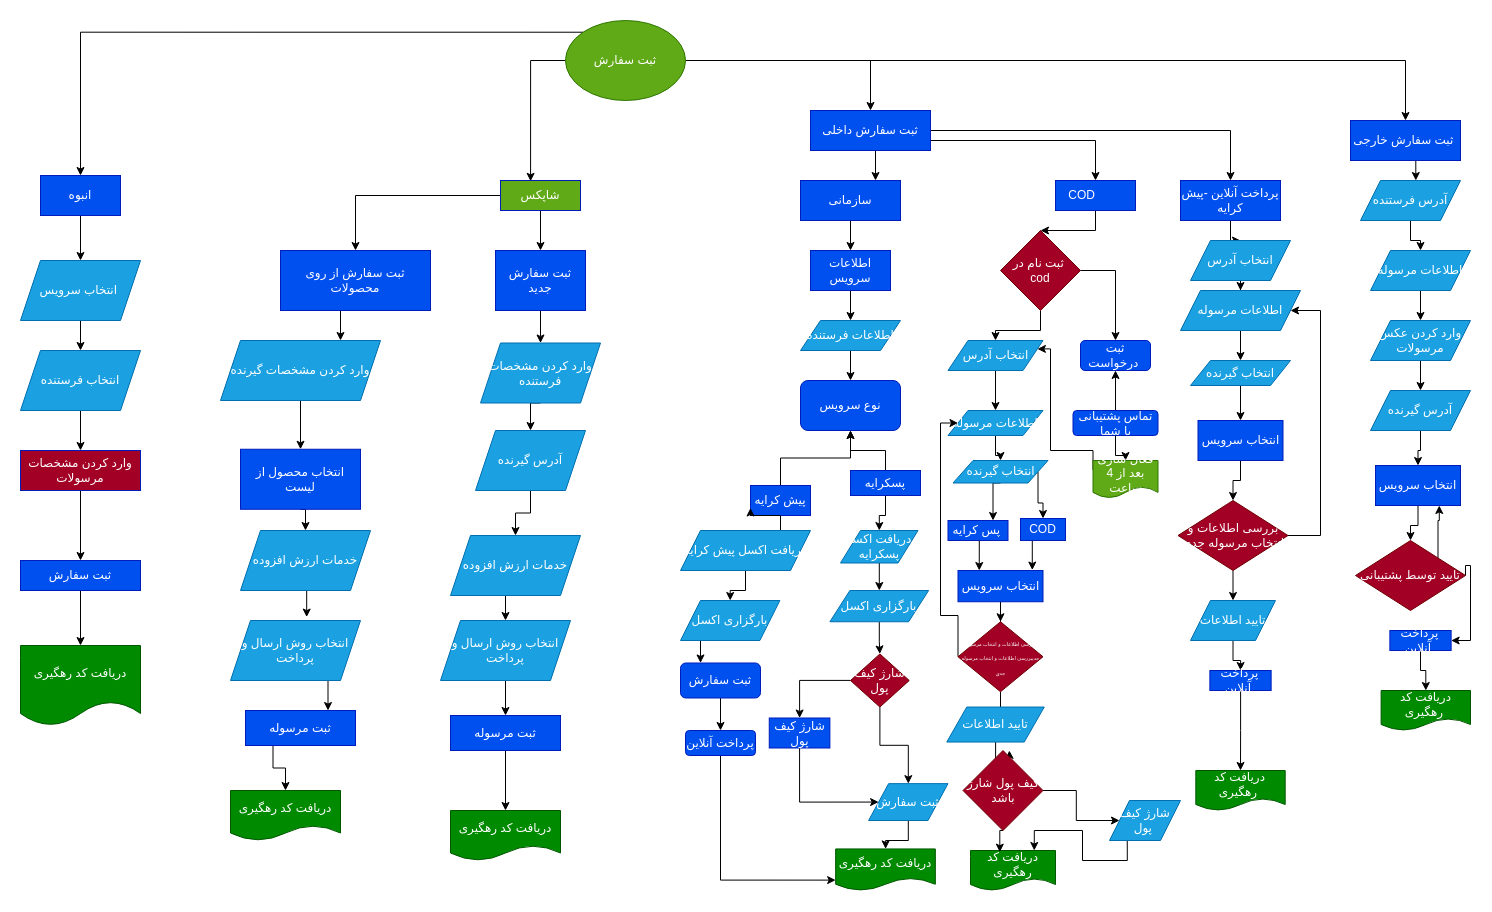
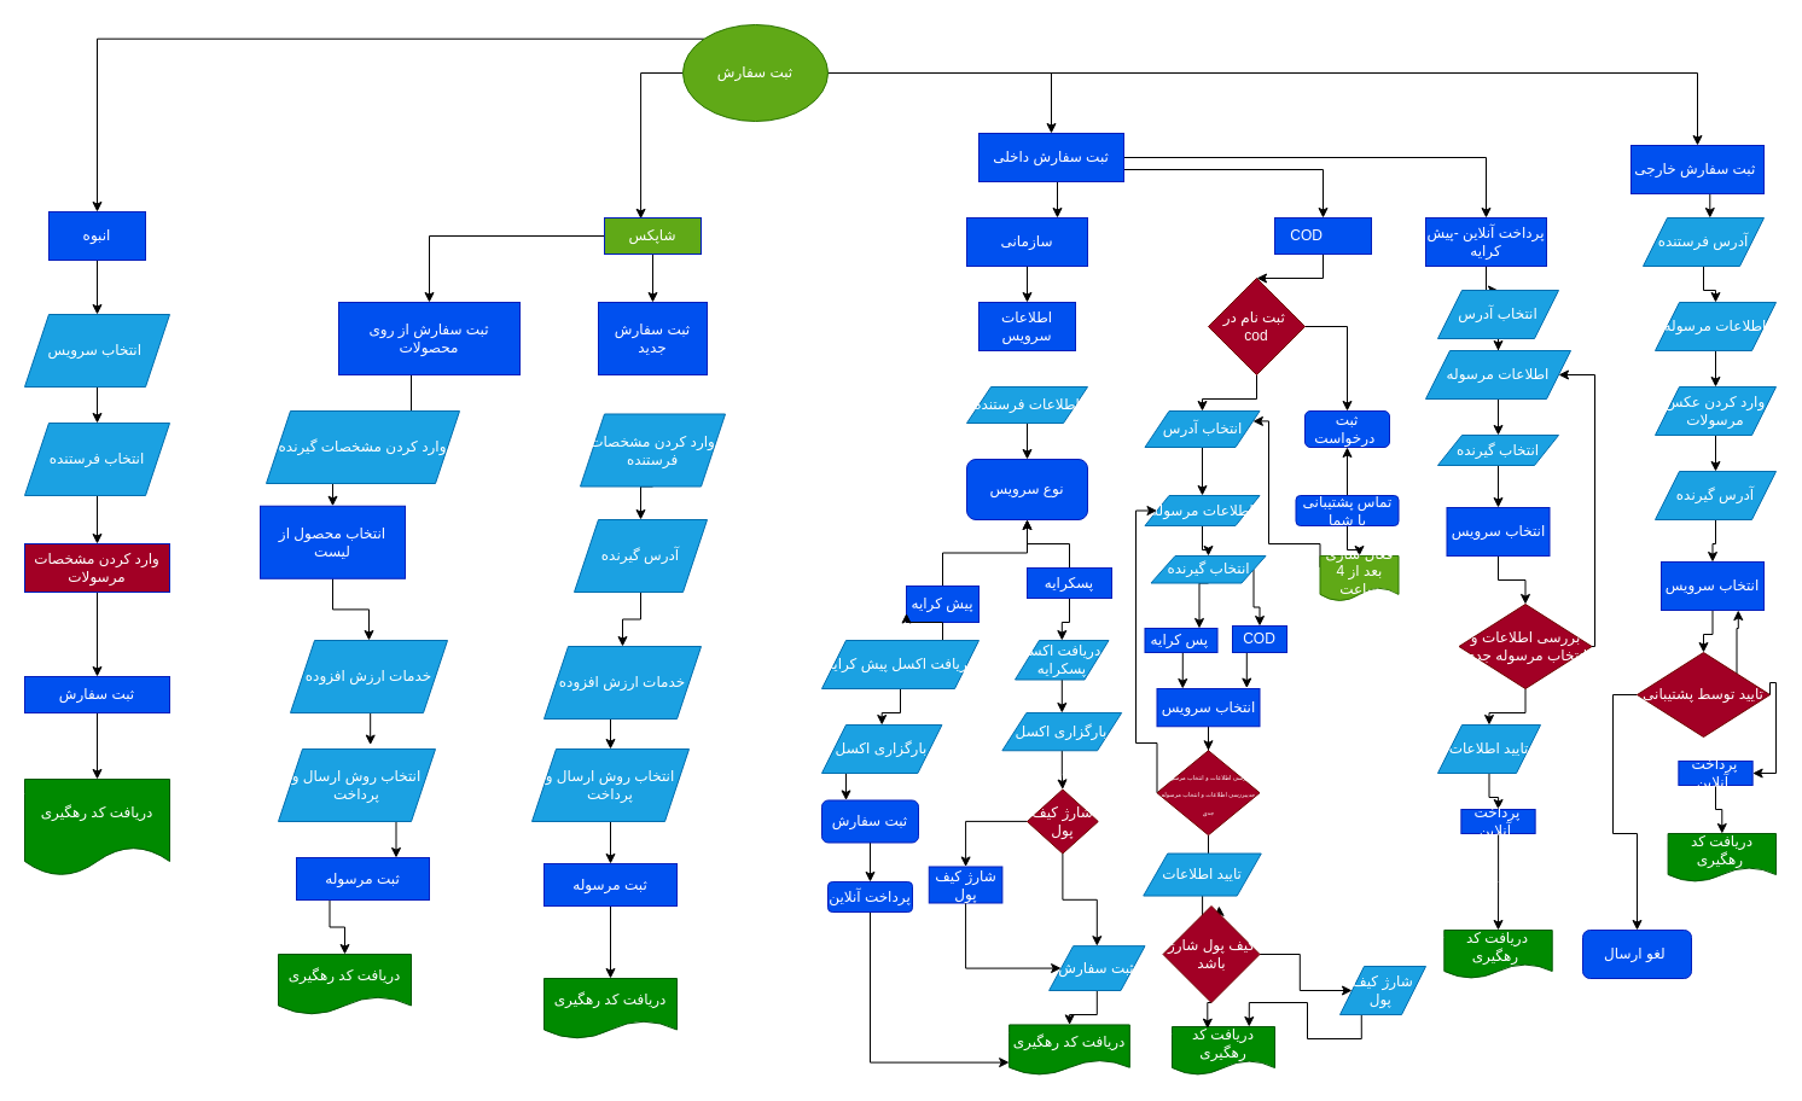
- <mxCell id="111" value="" style="edgeStyle=orthogonalEdgeStyle;rounded=0;orthogonalLoop=1;jettySize=auto;html=1;" parent="1" source="112" target="114" edge="1"><mxGeometry relative="1" as="geometry" /></mxCell>
- <mxCell id="85" value="" style="edgeStyle=orthogonalEdgeStyle;rounded=0;orthogonalLoop=1;jettySize=auto;html=1;" parent="1" source="86" target="90" edge="1"><mxGeometry relative="1" as="geometry" /></mxCell>
- <mxCell id="87" style="edgeStyle=orthogonalEdgeStyle;rounded=0;orthogonalLoop=1;jettySize=auto;html=1;exitX=0.5;exitY=1;exitDx=0;exitDy=0;entryX=0.75;entryY=0;entryDx=0;entryDy=0;" parent="1" source="88" target="96" edge="1"><mxGeometry relative="1" as="geometry" /></mxCell>
+ <mxCell id="87" style="edgeStyle=orthogonalEdgeStyle;rounded=0;orthogonalLoop=1;jettySize=auto;html=1;exitX=0.5;exitY=1;exitDx=0;exitDy=0;entryX=0.75;entryY=0;entryDx=0;entryDy=0;endArrow=none;" parent="1" source="88" target="96" edge="1"><mxGeometry relative="1" as="geometry" /></mxCell>
- <mxCell id="103" value="انتخاب محصول از لیست" style="whiteSpace=wrap;html=1;fillColor=#0050ef;strokeColor=#001DBC;fontColor=#ffffff;" parent="1" vertex="1"><mxGeometry x="240" y="448.75" width="120" height="60" as="geometry" /></mxCell>
+ <mxCell id="103" value="انتخاب محصول از لیست" style="whiteSpace=wrap;html=1;fillColor=#0050ef;strokeColor=#001DBC;fontColor=#ffffff;" parent="1" vertex="1"><mxGeometry x="215" y="418.75" width="120" height="60" as="geometry" /></mxCell>
- <mxCell id="32" value="بررسی اطلاعات و انتخاب مرسوله جدی" style="rhombus;whiteSpace=wrap;html=1;fillColor=#a20025;strokeColor=#6F0000;fontColor=#ffffff;" parent="1" vertex="1"><mxGeometry x="1177.5" y="500" width="110" height="70" as="geometry" /></mxCell>
+ <mxCell id="32" value="بررسی اطلاعات و انتخاب مرسوله جدی" style="rhombus;whiteSpace=wrap;html=1;fillColor=#a20025;strokeColor=#6F0000;fontColor=#ffffff;" parent="1" vertex="1"><mxGeometry x="1207.5" y="500" width="110" height="70" as="geometry" /></mxCell>
+ <mxCell id="77" style="edgeStyle=orthogonalEdgeStyle;rounded=0;orthogonalLoop=1;jettySize=auto;html=1;exitX=0;exitY=0.5;exitDx=0;exitDy=0;" parent="1" source="80" target="84" edge="1"><mxGeometry relative="1" as="geometry"><mxPoint x="1370" y="790" as="targetPoint" /></mxGeometry></mxCell>
+ <mxCell id="84" value="لغو ارسال&amp;nbsp;" style="rounded=1;whiteSpace=wrap;html=1;fillColor=#0050ef;strokeColor=#001DBC;fontColor=#ffffff;" parent="1" vertex="1"><mxGeometry x="1310" y="770" width="90" height="40" as="geometry" /></mxCell>
